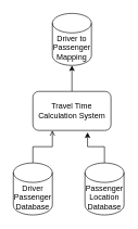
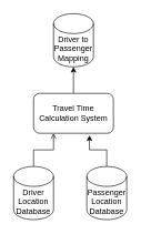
- <mxCell id="3" value="Driver Passenger Database" style="shape=cylinder3;whiteSpace=wrap;html=1;boundedLbl=1;backgroundOutline=1;size=15;" vertex="1" parent="1"><mxGeometry x="20" y="250" width="60" height="80" as="geometry" /></mxCell>
+ <mxCell id="3" value="Driver Location Database" style="shape=cylinder3;whiteSpace=wrap;html=1;boundedLbl=1;backgroundOutline=1;size=15;" vertex="1" parent="1"><mxGeometry x="20" y="250" width="60" height="80" as="geometry" /></mxCell>
